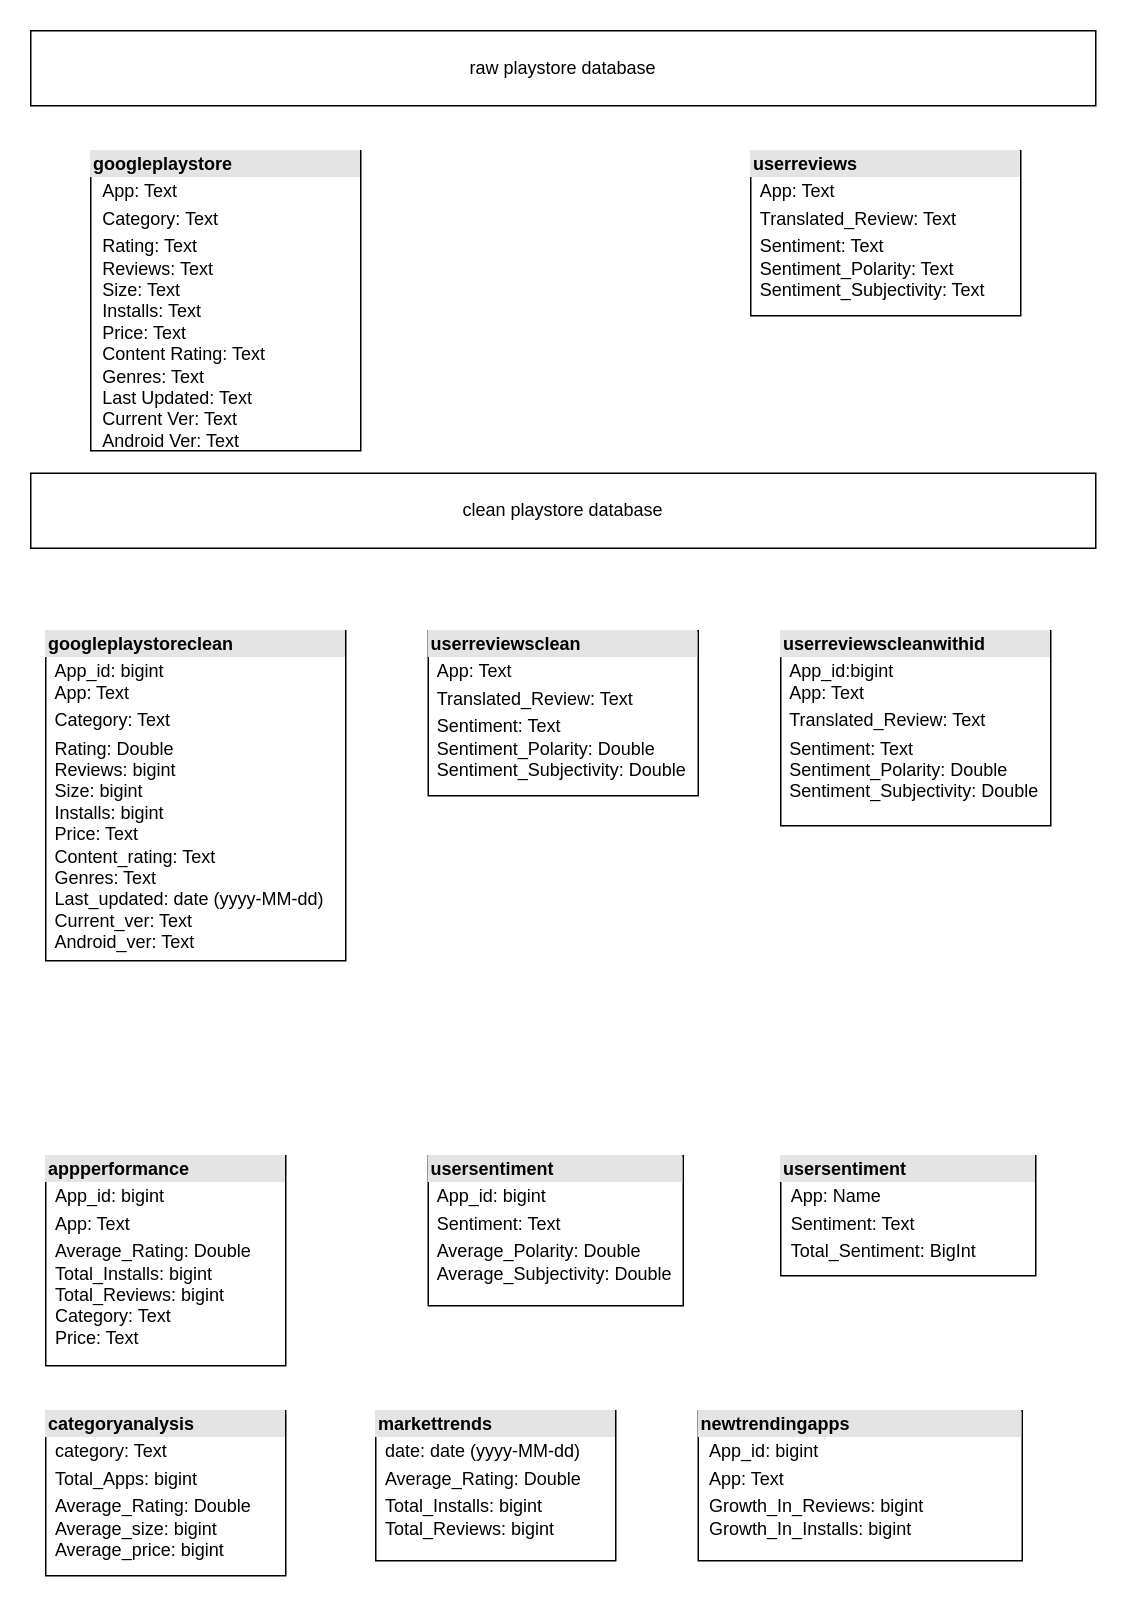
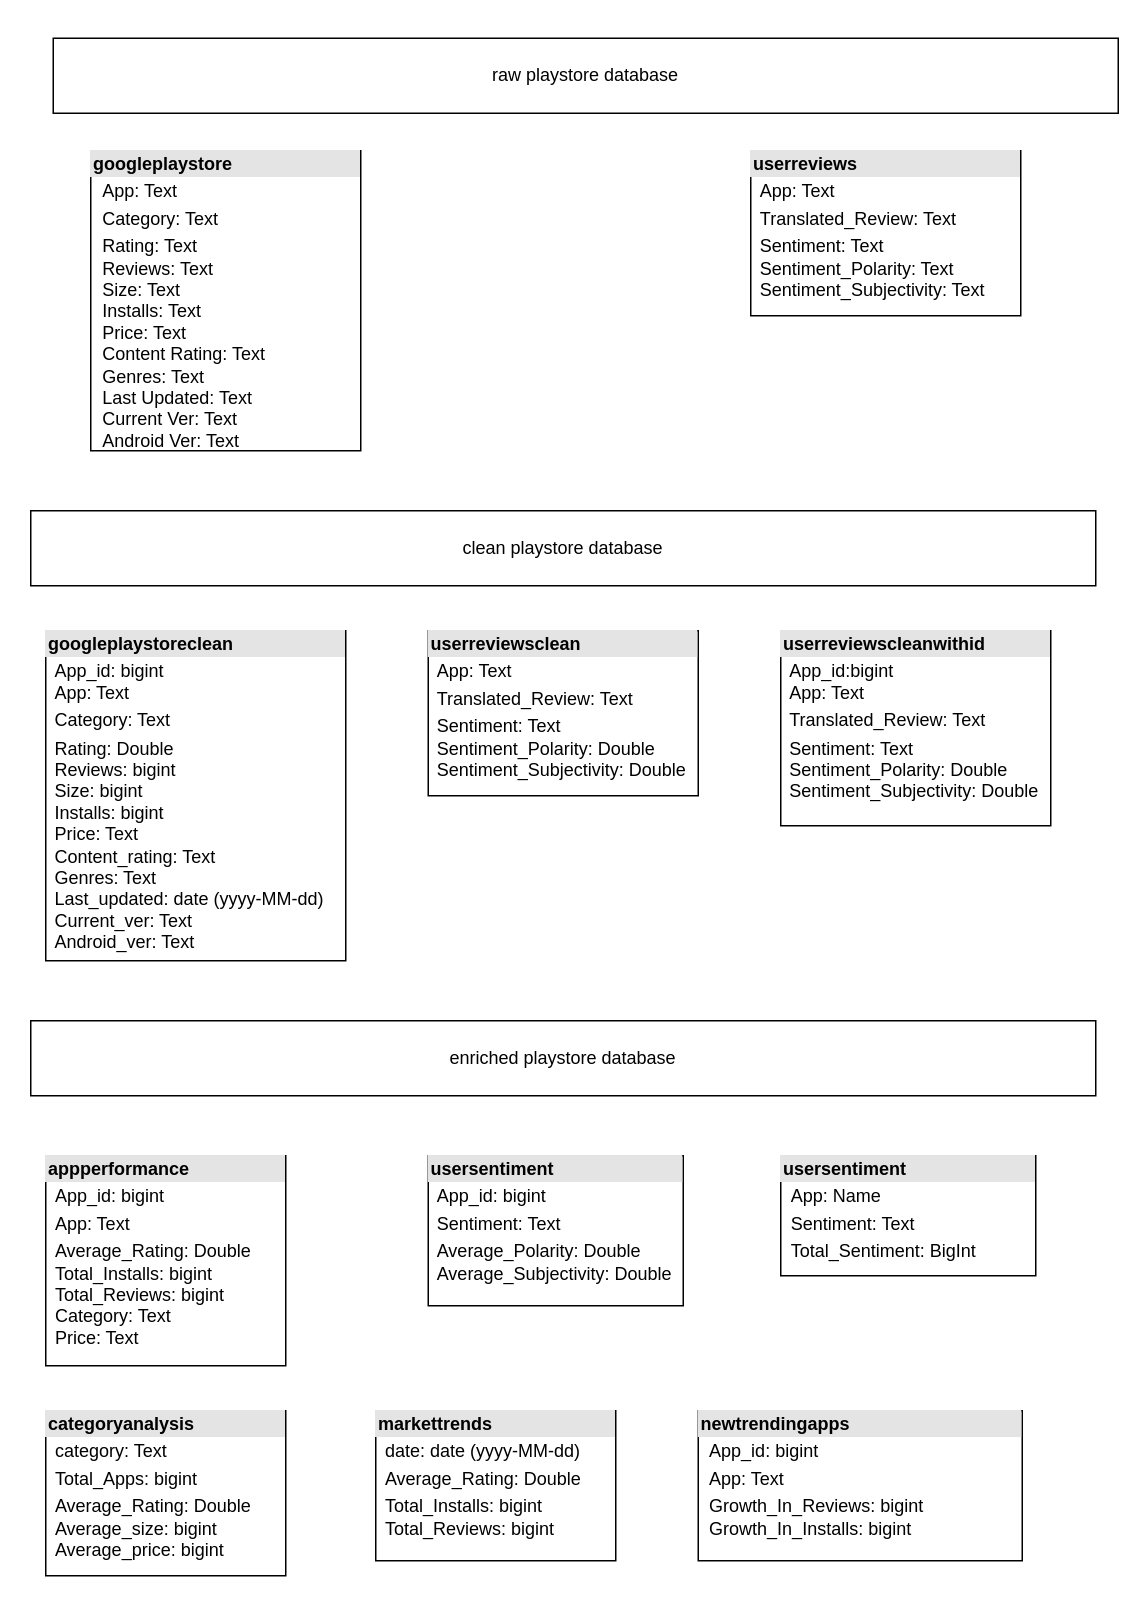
- <mxCell id="3" value="raw playstore database" style="html=1;whiteSpace=wrap;" parent="1" vertex="1"><mxGeometry x="20" y="20" width="710" height="50" as="geometry" /></mxCell>
+ <mxCell id="3" value="raw playstore database" style="html=1;whiteSpace=wrap;" parent="1" vertex="1"><mxGeometry x="35" y="25" width="710" height="50" as="geometry" /></mxCell>
- <mxCell id="5" value="clean playstore database" style="html=1;whiteSpace=wrap;" parent="1" vertex="1"><mxGeometry x="20" y="315" width="710" height="50" as="geometry" /></mxCell>
+ <mxCell id="5" value="clean playstore database" style="html=1;whiteSpace=wrap;" parent="1" vertex="1"><mxGeometry x="20" y="340" width="710" height="50" as="geometry" /></mxCell>
+ <mxCell id="9" value="enriched playstore database" style="html=1;whiteSpace=wrap;" parent="1" vertex="1"><mxGeometry x="20" y="680" width="710" height="50" as="geometry" /></mxCell>
